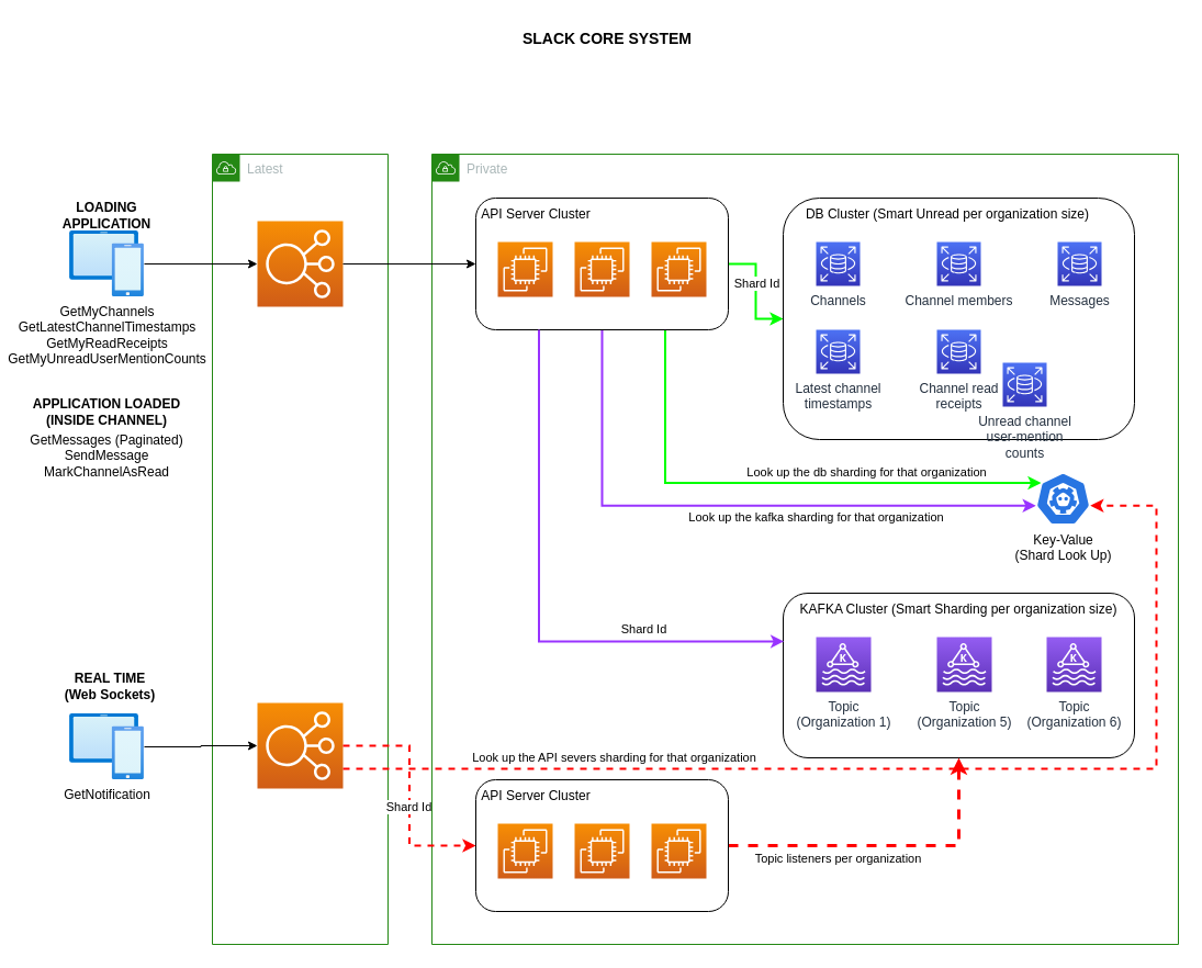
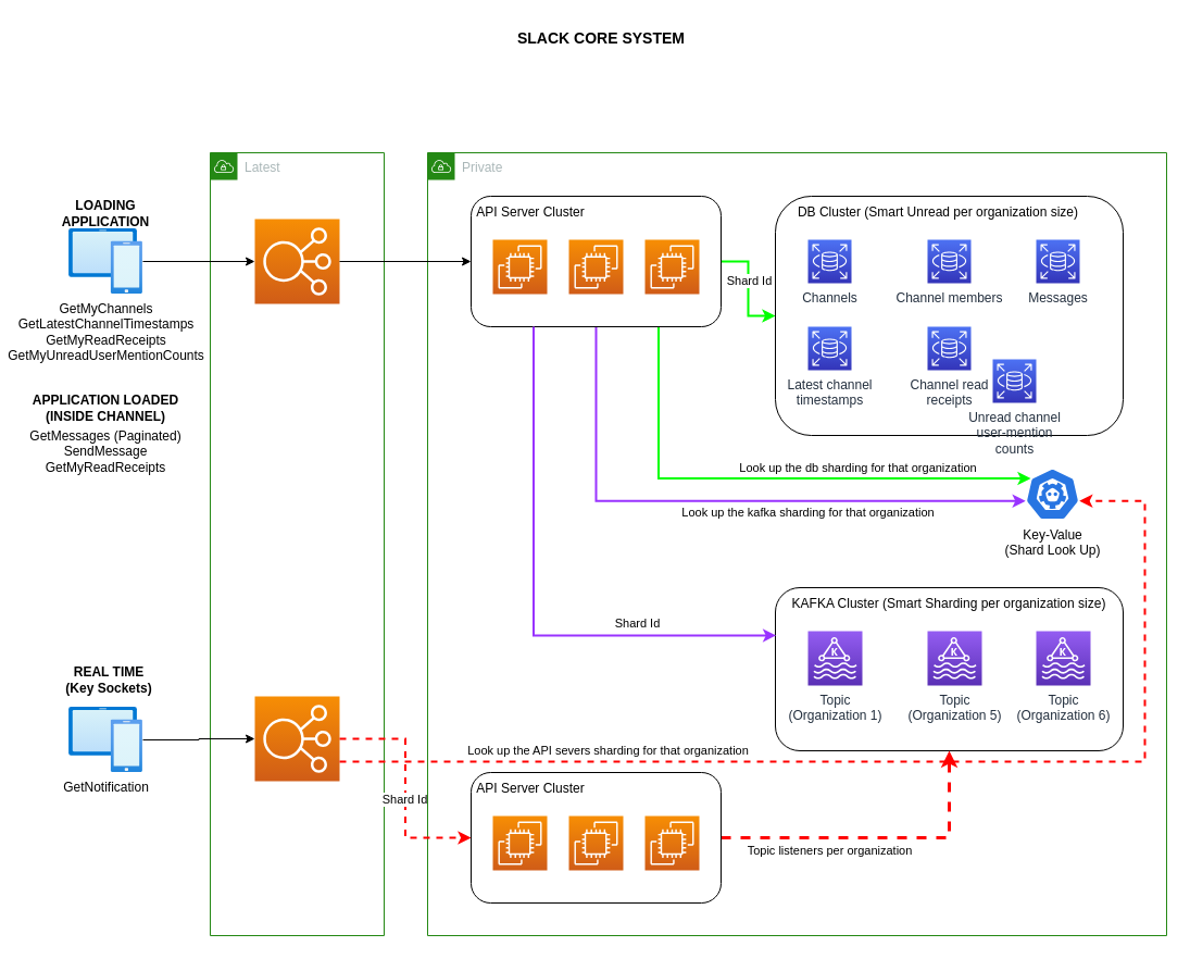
- <mxCell id="26" value="Messages" style="sketch=0;points=[[0,0,0],[0.25,0,0],[0.5,0,0],[0.75,0,0],[1,0,0],[0,1,0],[0.25,1,0],[0.5,1,0],[0.75,1,0],[1,1,0],[0,0.25,0],[0,0.5,0],[0,0.75,0],[1,0.25,0],[1,0.5,0],[1,0.75,0]];outlineConnect=0;fontColor=#232F3E;gradientColor=#4D72F3;gradientDirection=north;fillColor=#3334B9;strokeColor=#ffffff;dashed=0;verticalLabelPosition=bottom;verticalAlign=top;align=center;html=1;fontSize=12;fontStyle=0;aspect=fixed;shape=mxgraph.aws4.resourceIcon;resIcon=mxgraph.aws4.rds;" vertex="1" parent="1"><mxGeometry x="963" y="220" width="40" height="40" as="geometry" /></mxCell>
+ <mxCell id="26" value="Messages" style="sketch=0;points=[[0,0,0],[0.25,0,0],[0.5,0,0],[0.75,0,0],[1,0,0],[0,1,0],[0.25,1,0],[0.5,1,0],[0.75,1,0],[1,1,0],[0,0.25,0],[0,0.5,0],[0,0.75,0],[1,0.25,0],[1,0.5,0],[1,0.75,0]];outlineConnect=0;fontColor=#232F3E;gradientColor=#4D72F3;gradientDirection=north;fillColor=#3334B9;strokeColor=#ffffff;dashed=0;verticalLabelPosition=bottom;verticalAlign=top;align=center;html=1;fontSize=12;fontStyle=0;aspect=fixed;shape=mxgraph.aws4.resourceIcon;resIcon=mxgraph.aws4.rds;" vertex="1" parent="1"><mxGeometry x="953" y="220" width="40" height="40" as="geometry" /></mxCell>
- <mxCell id="32" value="&lt;div&gt;GetMessages (Paginated)&lt;/div&gt;&lt;div&gt;SendMessage&lt;/div&gt;MarkChannelAsRead" style="text;html=1;strokeColor=none;fillColor=none;align=center;verticalAlign=middle;whiteSpace=wrap;rounded=0;" vertex="1" parent="1"><mxGeometry x="20" y="400" width="154" height="30" as="geometry" /></mxCell>
+ <mxCell id="32" value="&lt;div&gt;GetMessages (Paginated)&lt;/div&gt;&lt;div&gt;SendMessage&lt;/div&gt;GetMyReadReceipts" style="text;html=1;strokeColor=none;fillColor=none;align=center;verticalAlign=middle;whiteSpace=wrap;rounded=0;" vertex="1" parent="1"><mxGeometry x="20" y="400" width="154" height="30" as="geometry" /></mxCell>
- <mxCell id="44" value="&lt;div&gt;&lt;b&gt;REAL TIME &lt;br&gt;&lt;/b&gt;&lt;/div&gt;&lt;div&gt;&lt;b&gt;(Web Sockets)&lt;/b&gt;&lt;/div&gt;" style="text;html=1;strokeColor=none;fillColor=none;align=center;verticalAlign=middle;whiteSpace=wrap;rounded=0;" vertex="1" parent="1"><mxGeometry x="47" y="610" width="106" height="30" as="geometry" /></mxCell>
+ <mxCell id="44" value="&lt;div&gt;&lt;b&gt;REAL TIME &lt;br&gt;&lt;/b&gt;&lt;/div&gt;&lt;div&gt;&lt;b&gt;(Key Sockets)&lt;/b&gt;&lt;/div&gt;" style="text;html=1;strokeColor=none;fillColor=none;align=center;verticalAlign=middle;whiteSpace=wrap;rounded=0;" vertex="1" parent="1"><mxGeometry x="47" y="610" width="106" height="30" as="geometry" /></mxCell>
